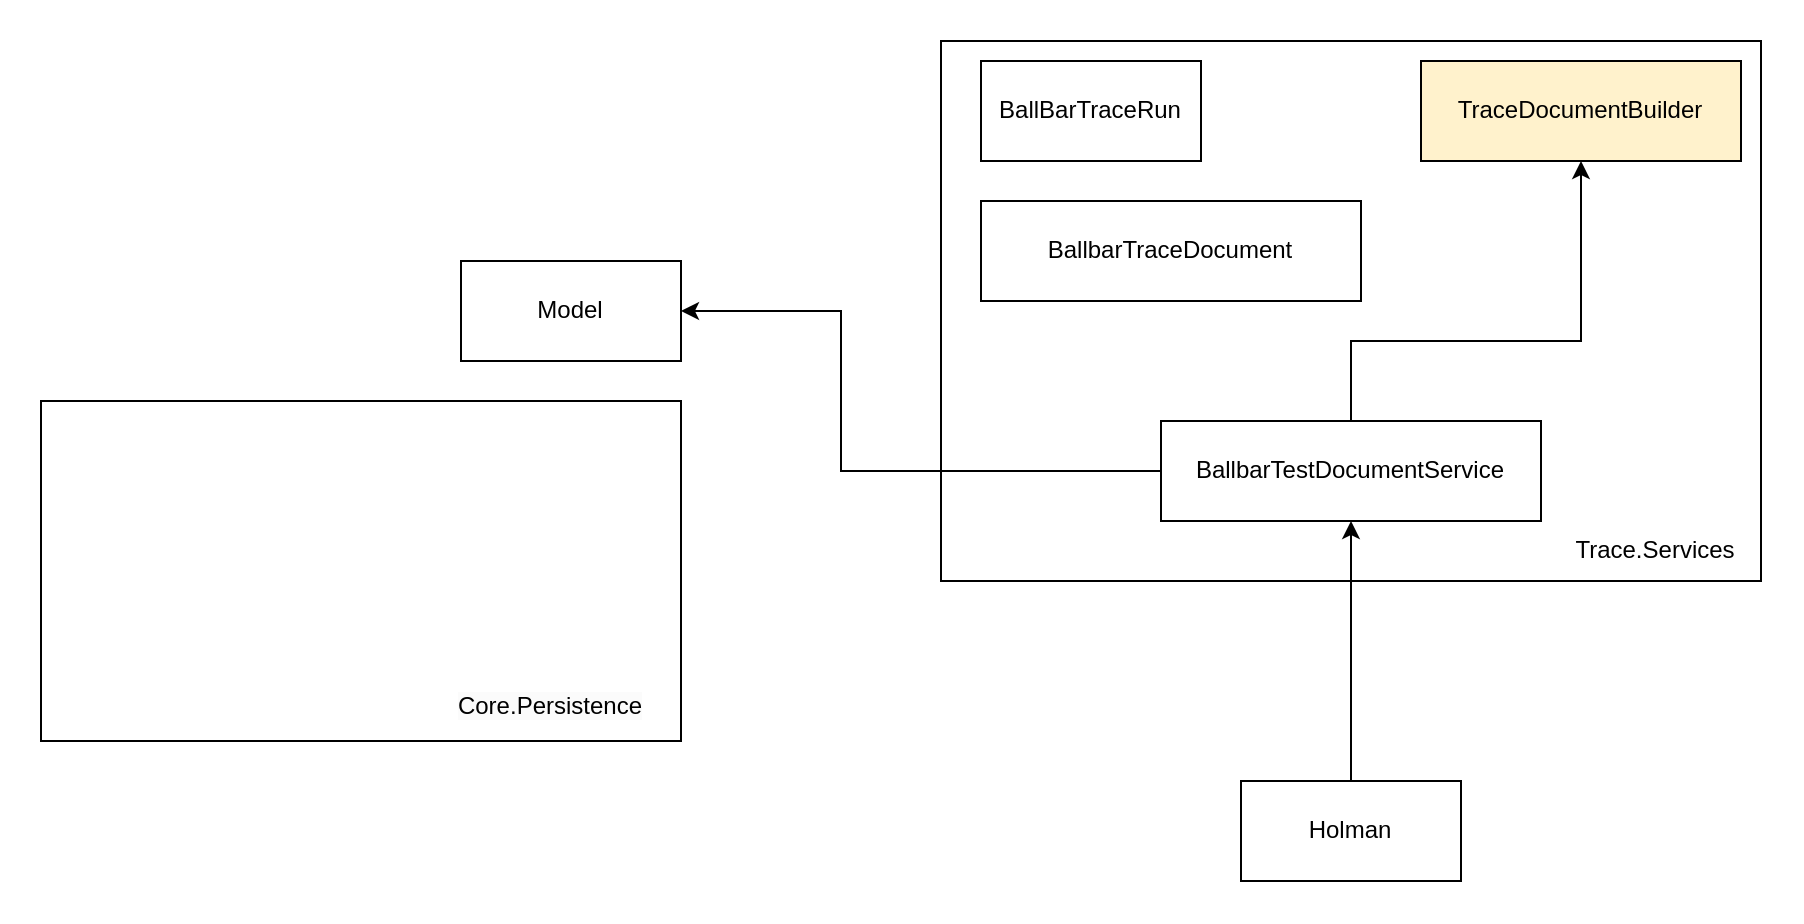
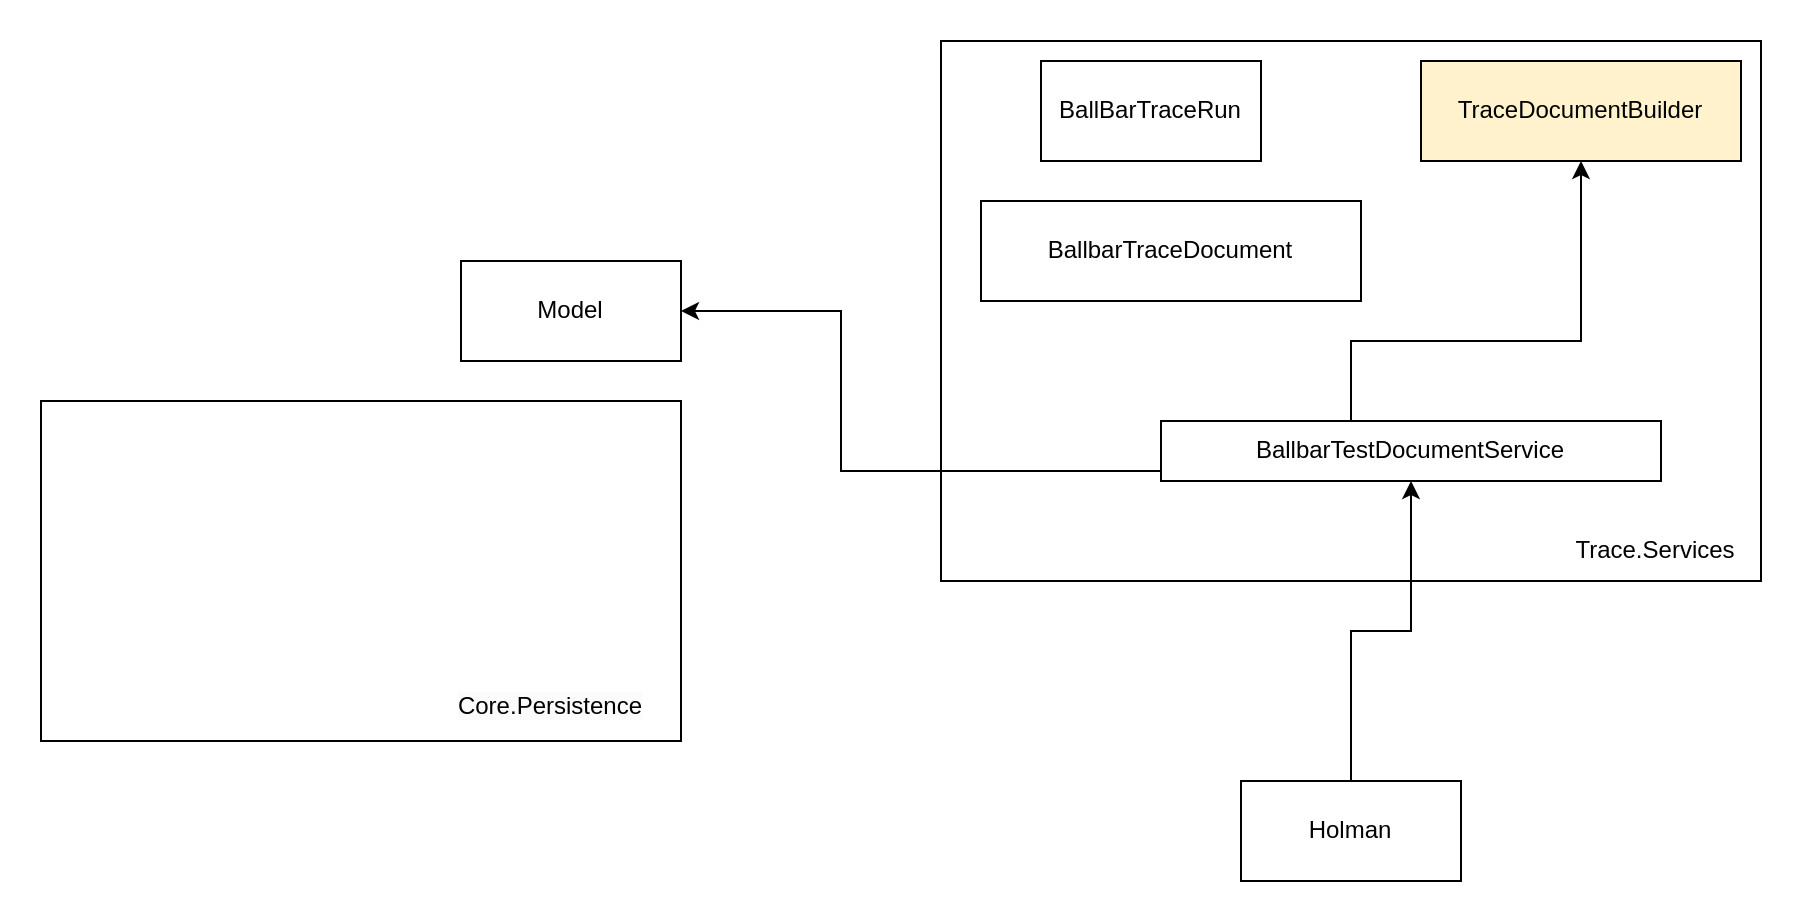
- <mxCell id="7" value="BallBarTraceRun" style="html=1;whiteSpace=wrap;" vertex="1" parent="1"><mxGeometry x="490" y="30" width="110" height="50" as="geometry" /></mxCell>
+ <mxCell id="7" value="BallBarTraceRun" style="html=1;whiteSpace=wrap;" vertex="1" parent="1"><mxGeometry x="520" y="30" width="110" height="50" as="geometry" /></mxCell>
- <mxCell id="10" value="BallbarTestDocumentService" style="html=1;whiteSpace=wrap;" vertex="1" parent="1"><mxGeometry x="580" y="210" width="190" height="50" as="geometry" /></mxCell>
+ <mxCell id="10" value="BallbarTestDocumentService" style="html=1;whiteSpace=wrap;" vertex="1" parent="1"><mxGeometry x="580" y="210" width="250" height="30" as="geometry" /></mxCell>
